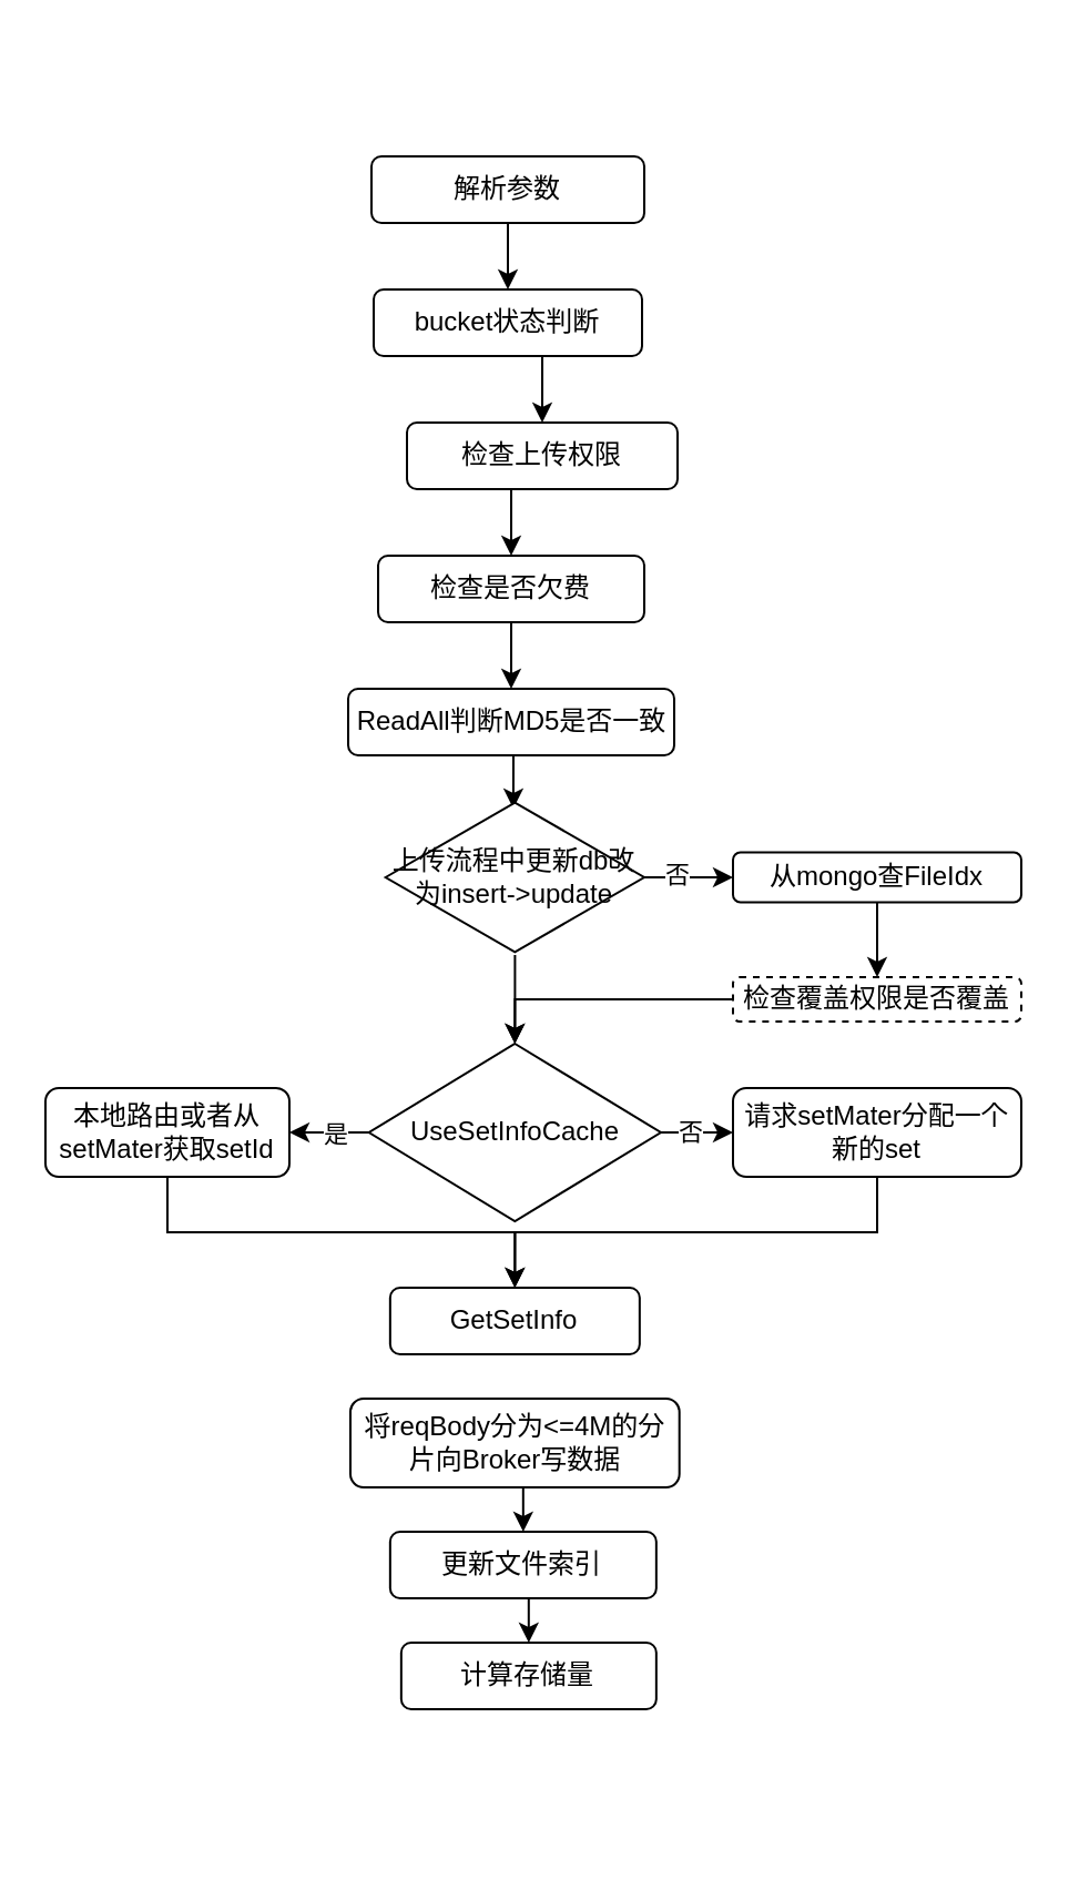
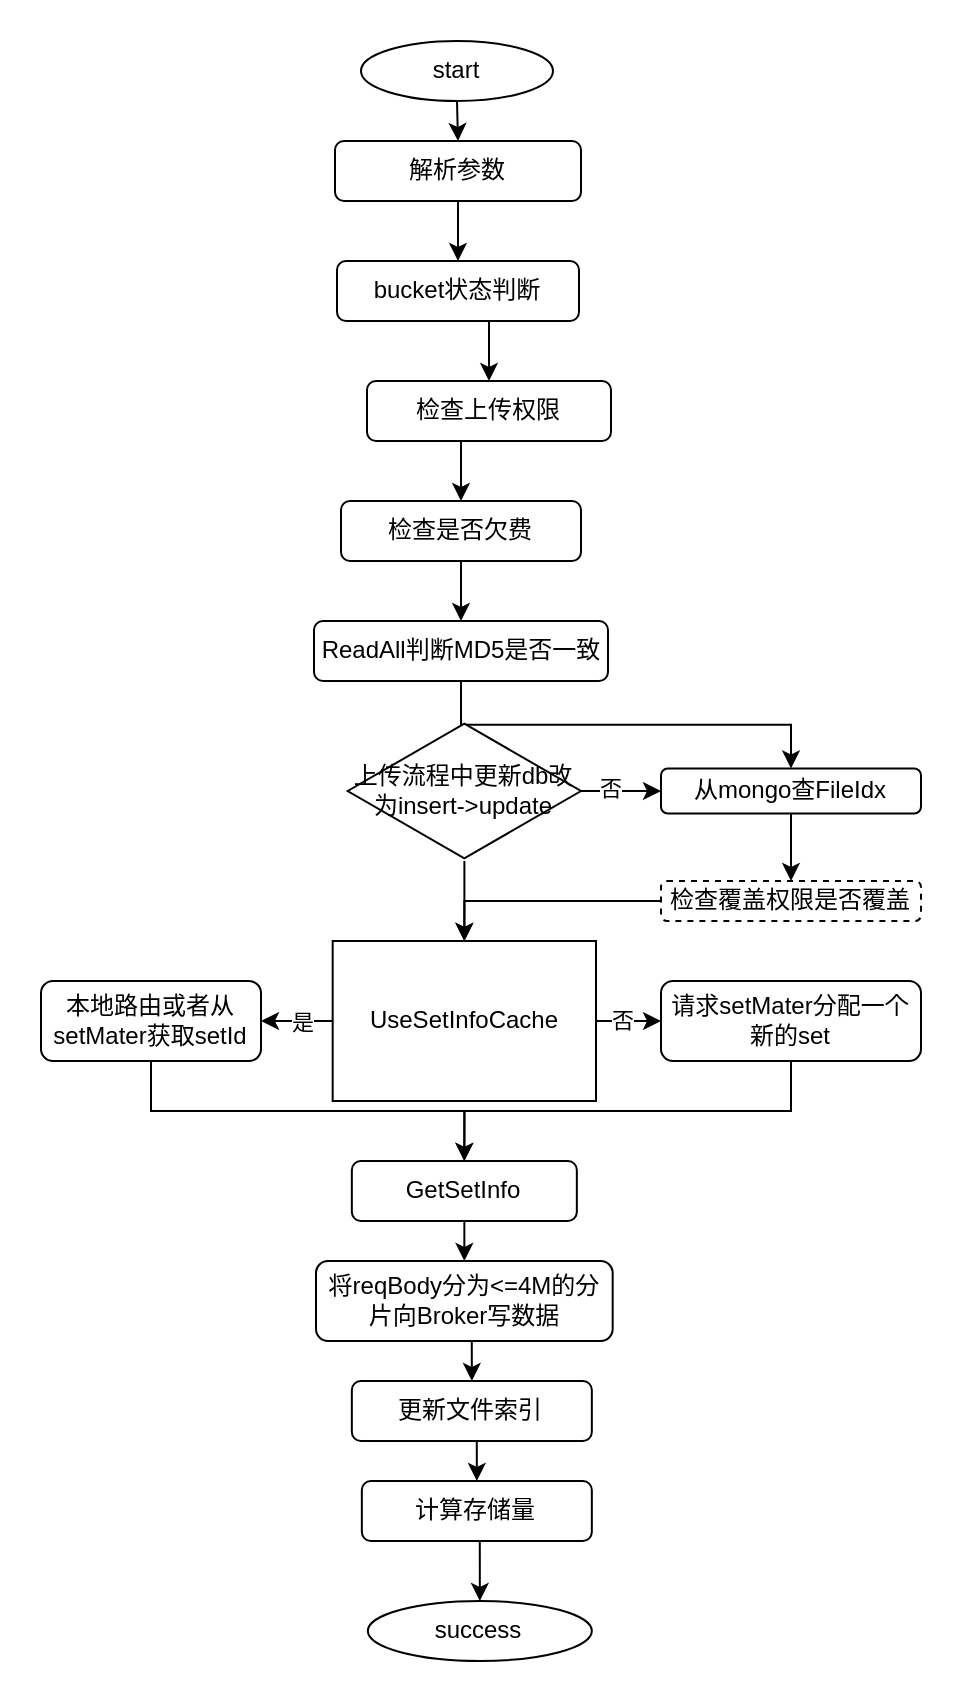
+ <mxCell id="3" value="start" style="ellipse;whiteSpace=wrap;html=1;" vertex="1" parent="1"><mxGeometry x="180" y="20" width="96" height="30" as="geometry" /></mxCell>
+ <mxCell id="2" style="edgeStyle=orthogonalEdgeStyle;rounded=0;orthogonalLoop=1;jettySize=auto;html=1;exitX=0.5;exitY=1;exitDx=0;exitDy=0;entryX=0.5;entryY=0;entryDx=0;entryDy=0;" edge="1" parent="1" source="3" target="5"><mxGeometry relative="1" as="geometry" /></mxCell>
- <mxCell id="12" style="edgeStyle=orthogonalEdgeStyle;rounded=0;orthogonalLoop=1;jettySize=auto;html=1;exitX=0.5;exitY=1;exitDx=0;exitDy=0;entryX=0.494;entryY=0.057;entryDx=0;entryDy=0;entryPerimeter=0;" edge="1" parent="1" source="13" target="17"><mxGeometry relative="1" as="geometry" /></mxCell>
+ <mxCell id="12" style="edgeStyle=orthogonalEdgeStyle;rounded=0;orthogonalLoop=1;jettySize=auto;html=1;exitX=0.5;exitY=1;exitDx=0;exitDy=0;" edge="1" parent="1" source="13" target="19"><mxGeometry relative="1" as="geometry" /></mxCell>
- <mxCell id="26" value="UseSetInfoCache" style="rhombus;whiteSpace=wrap;html=1;" vertex="1" parent="1"><mxGeometry x="165.84" y="470" width="131.66" height="80" as="geometry" /></mxCell>
+ <mxCell id="26" value="UseSetInfoCache" style="whiteSpace=wrap;html=1;rounded=0;" vertex="1" parent="1"><mxGeometry x="165.84" y="470" width="131.66" height="80" as="geometry" /></mxCell>
+ <mxCell id="31" style="edgeStyle=orthogonalEdgeStyle;rounded=0;orthogonalLoop=1;jettySize=auto;html=1;exitX=0.5;exitY=1;exitDx=0;exitDy=0;entryX=0.5;entryY=0;entryDx=0;entryDy=0;" edge="1" parent="1" source="32" target="34"><mxGeometry relative="1" as="geometry" /></mxCell>
+ <mxCell id="37" style="edgeStyle=orthogonalEdgeStyle;rounded=0;orthogonalLoop=1;jettySize=auto;html=1;exitX=0.5;exitY=1;exitDx=0;exitDy=0;entryX=0.5;entryY=0;entryDx=0;entryDy=0;" edge="1" parent="1" source="38" target="39"><mxGeometry relative="1" as="geometry" /></mxCell>
+ <mxCell id="39" value="success" style="ellipse;whiteSpace=wrap;html=1;" vertex="1" parent="1"><mxGeometry x="183.42" y="800" width="112" height="30" as="geometry" /></mxCell>
